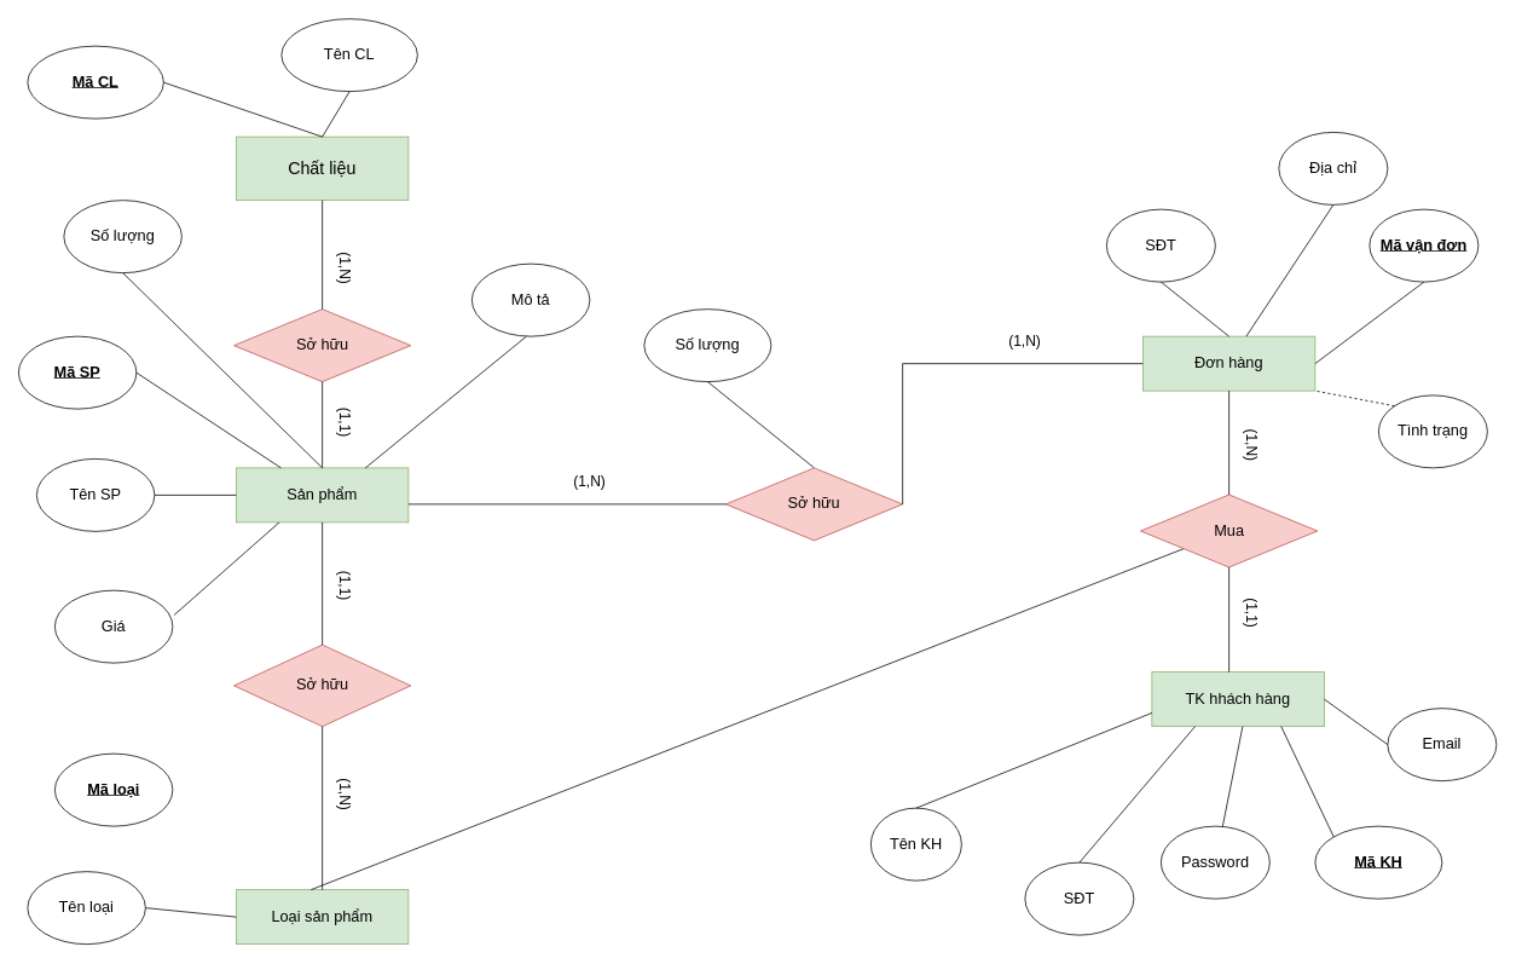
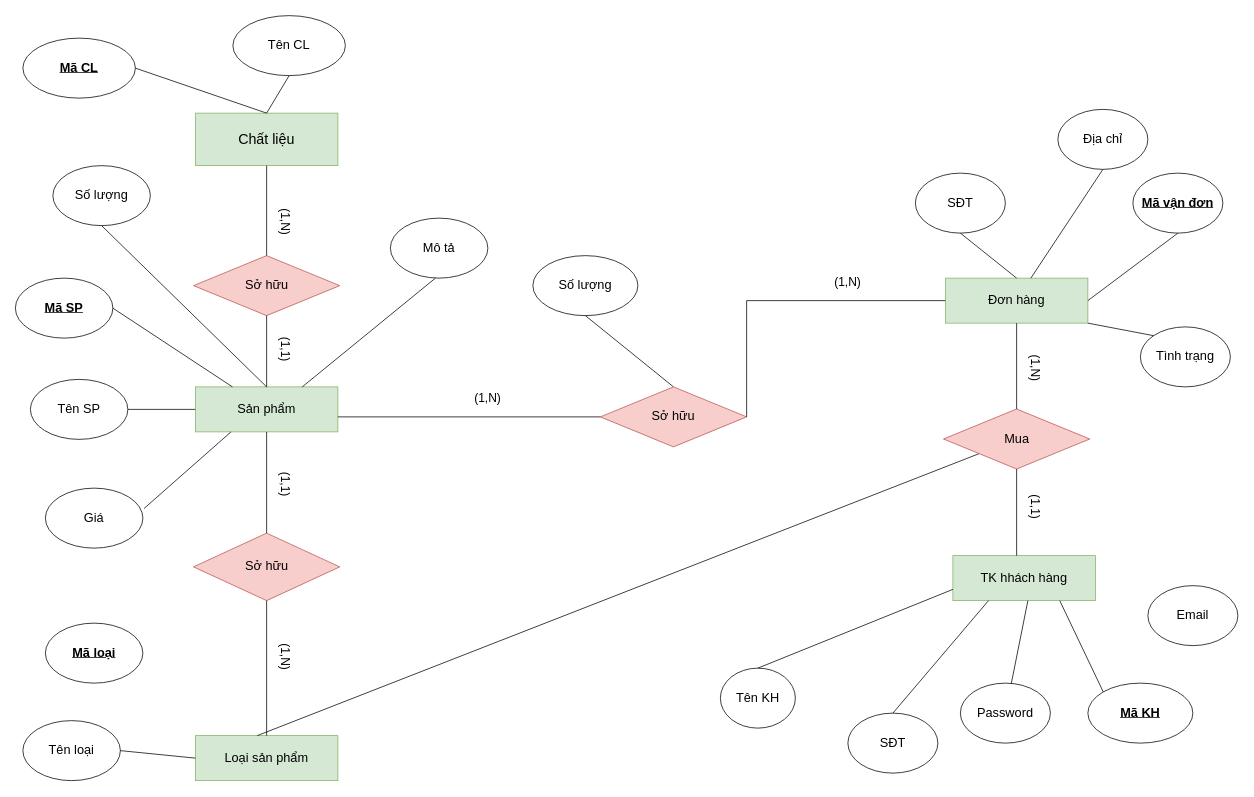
- <mxCell id="56" value="" style="endArrow=none;html=1;rounded=0;exitX=0;exitY=0;exitDx=0;exitDy=0;entryX=1;entryY=1;entryDx=0;entryDy=0;dashed=1;" parent="1" source="55" target="6" edge="1"><mxGeometry width="50" height="50" relative="1" as="geometry"><mxPoint x="1490" y="630" as="sourcePoint" /><mxPoint x="1460" y="430" as="targetPoint" /></mxGeometry></mxCell>
+ <mxCell id="56" value="" style="endArrow=none;html=1;rounded=0;exitX=0;exitY=0;exitDx=0;exitDy=0;entryX=1;entryY=1;entryDx=0;entryDy=0;" parent="1" source="55" target="6" edge="1"><mxGeometry width="50" height="50" relative="1" as="geometry"><mxPoint x="1490" y="630" as="sourcePoint" /><mxPoint x="1460" y="430" as="targetPoint" /></mxGeometry></mxCell>
- <mxCell id="43" value="" style="endArrow=none;html=1;rounded=0;entryX=0;entryY=0.5;entryDx=0;entryDy=0;exitX=1;exitY=0.5;exitDx=0;exitDy=0;" parent="1" source="4" target="37" edge="1"><mxGeometry width="50" height="50" relative="1" as="geometry"><mxPoint x="1460" y="775" as="sourcePoint" /><mxPoint x="1750" y="575" as="targetPoint" /></mxGeometry></mxCell>
